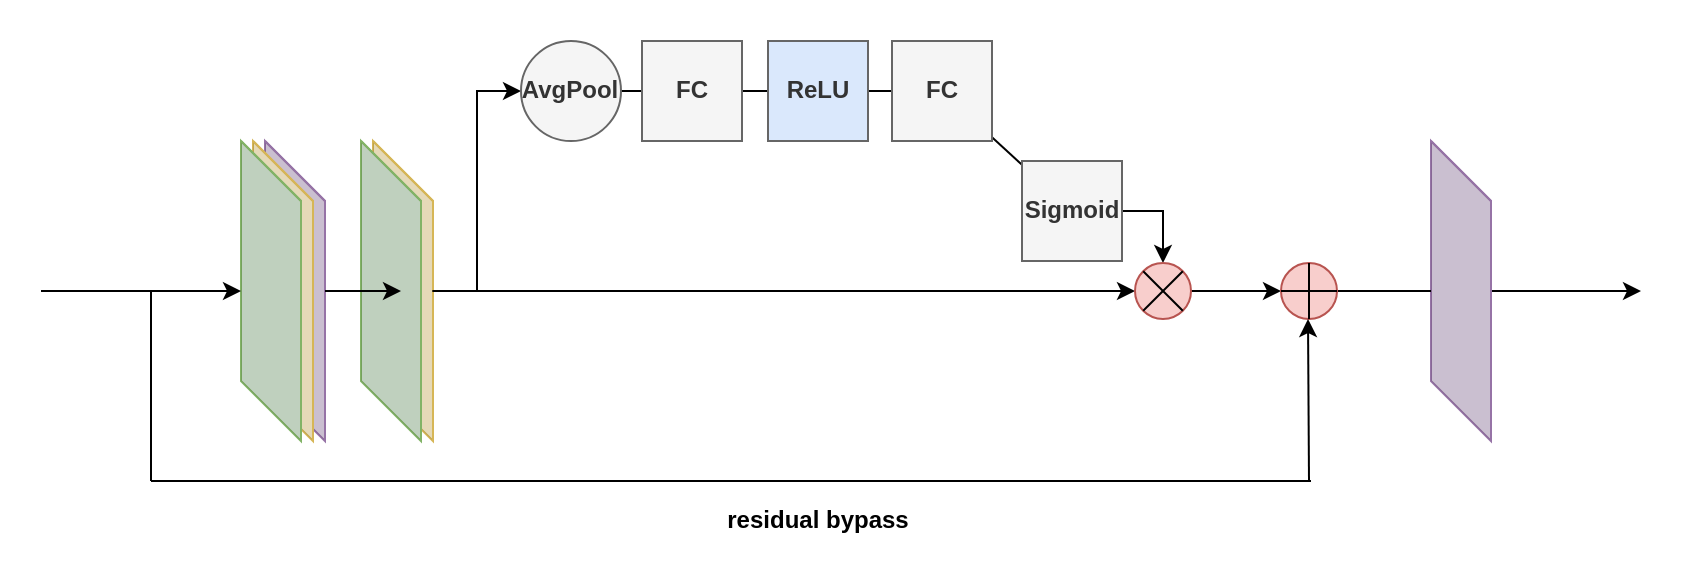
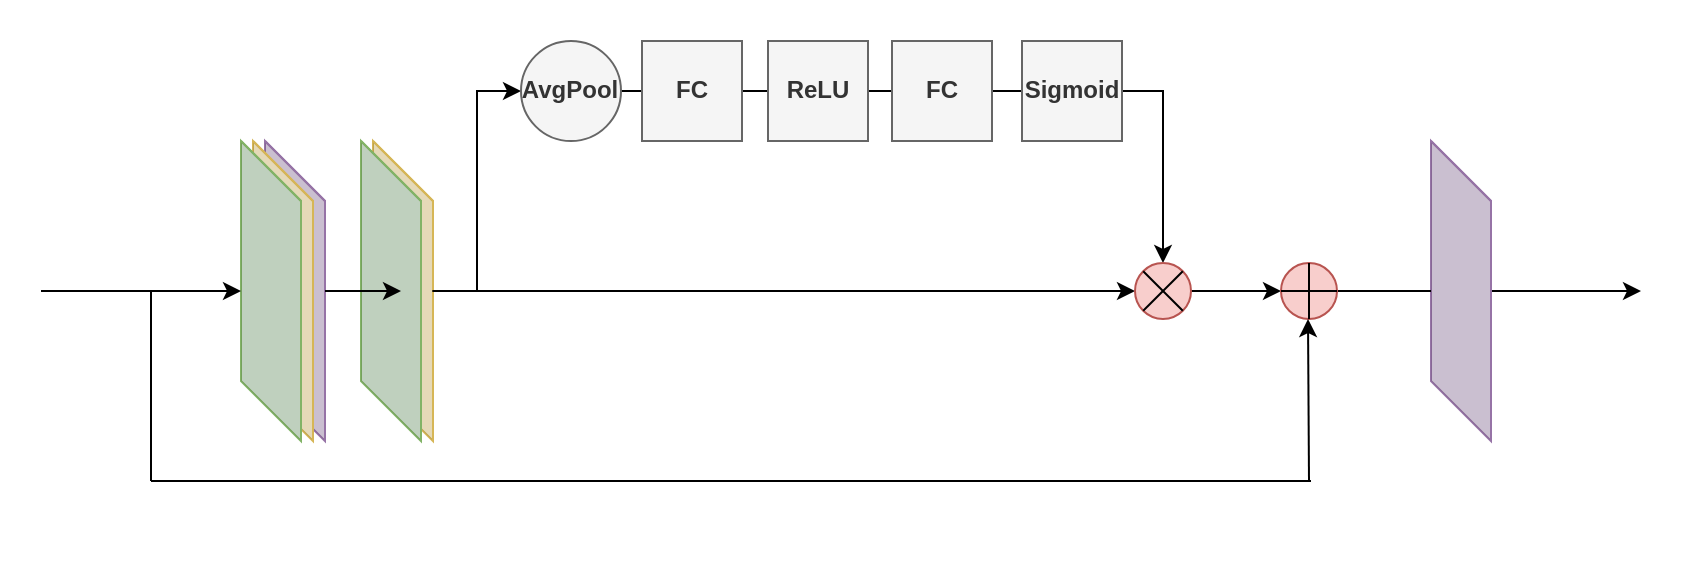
- <mxCell id="25" value="ReLU" style="whiteSpace=wrap;html=1;aspect=fixed;fillColor=#dae8fc;strokeColor=#666666;fontColor=#333333;fontStyle=1;" parent="1" vertex="1"><mxGeometry x="383.5" y="20" width="50" height="50" as="geometry" /></mxCell>
+ <mxCell id="25" value="ReLU" style="whiteSpace=wrap;html=1;aspect=fixed;fillColor=#f5f5f5;strokeColor=#666666;fontColor=#333333;fontStyle=1" parent="1" vertex="1"><mxGeometry x="383.5" y="20" width="50" height="50" as="geometry" /></mxCell>
- <mxCell id="28" value="Sigmoid" style="whiteSpace=wrap;html=1;aspect=fixed;fillColor=#f5f5f5;strokeColor=#666666;fontColor=#333333;fontStyle=1" parent="1" vertex="1"><mxGeometry x="510.5" y="80" width="50" height="50" as="geometry" /></mxCell>
+ <mxCell id="28" value="Sigmoid" style="whiteSpace=wrap;html=1;aspect=fixed;fillColor=#f5f5f5;strokeColor=#666666;fontColor=#333333;fontStyle=1" parent="1" vertex="1"><mxGeometry x="510.5" y="20" width="50" height="50" as="geometry" /></mxCell>
- <mxCell id="35" value="&lt;b&gt;residual bypass&lt;/b&gt;" style="text;html=1;strokeColor=none;fillColor=none;align=center;verticalAlign=middle;whiteSpace=wrap;rounded=0;" parent="1" vertex="1"><mxGeometry x="353.5" y="250" width="110" height="20" as="geometry" /></mxCell>
